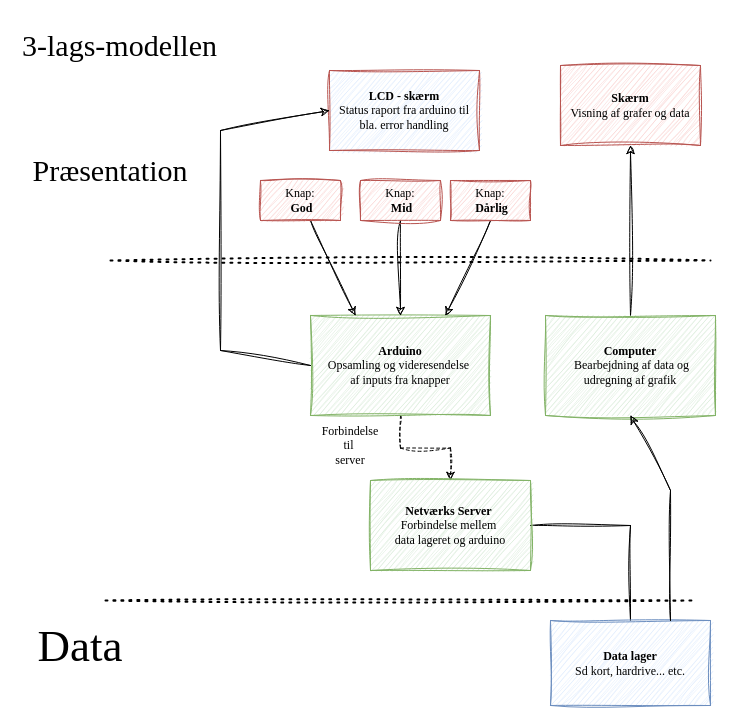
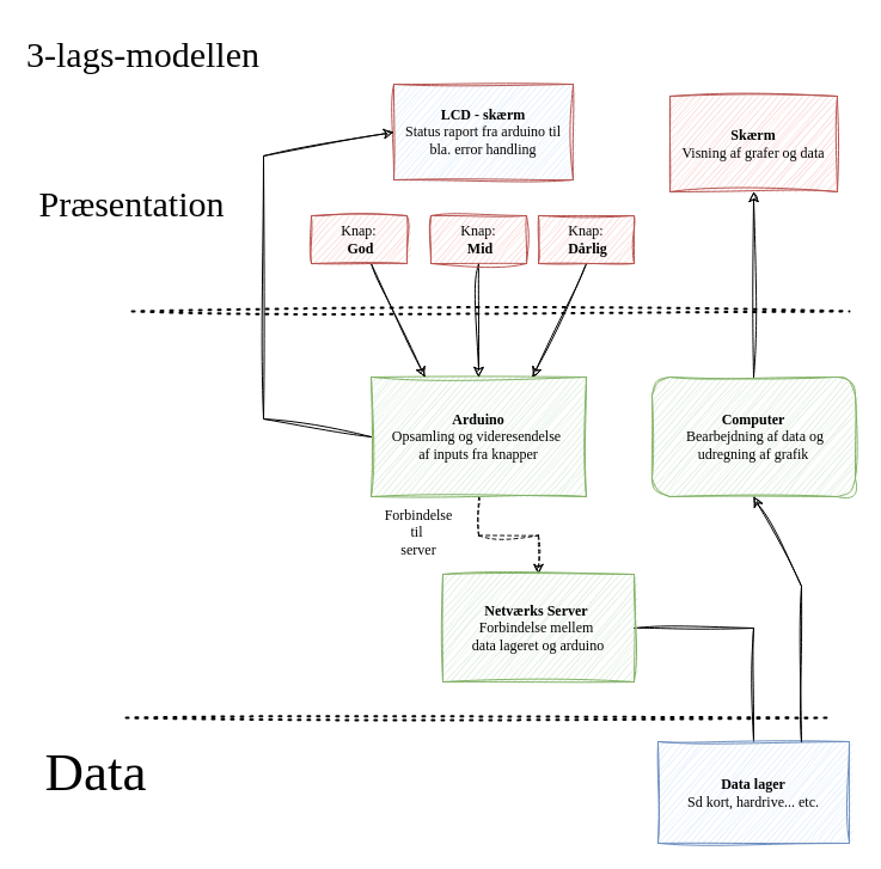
- <mxCell id="23" value="&lt;b&gt;Skærm&lt;/b&gt;&lt;div&gt;Visning af grafer og data&lt;/div&gt;" style="rounded=0;whiteSpace=wrap;html=1;sketch=1;curveFitting=1;jiggle=2;fontFamily=Single Day;fontSource=https%3A%2F%2Ffonts.googleapis.com%2Fcss%3Ffamily%3DSingle%2BDay;fillColor=#f8cecc;strokeColor=#b85450;" parent="1" vertex="1"><mxGeometry x="560" y="65" width="140" height="80" as="geometry" /></mxCell>
+ <mxCell id="23" value="&lt;b&gt;Skærm&lt;/b&gt;&lt;div&gt;Visning af grafer og data&lt;/div&gt;" style="rounded=0;whiteSpace=wrap;html=1;sketch=1;curveFitting=1;jiggle=2;fontFamily=Single Day;fontSource=https%3A%2F%2Ffonts.googleapis.com%2Fcss%3Ffamily%3DSingle%2BDay;fillColor=#f8cecc;strokeColor=#b85450;" parent="1" vertex="1"><mxGeometry x="560" y="80" width="140" height="80" as="geometry" /></mxCell>
- <mxCell id="21" value="&lt;b&gt;Computer&lt;/b&gt;&lt;div&gt;&amp;nbsp;Bearbejdning af data og udregning af grafik&lt;/div&gt;" style="rounded=0;whiteSpace=wrap;html=1;sketch=1;curveFitting=1;jiggle=2;fontFamily=Single Day;fontSource=https%3A%2F%2Ffonts.googleapis.com%2Fcss%3Ffamily%3DSingle%2BDay;fillColor=#d5e8d4;strokeColor=#82b366;" parent="1" vertex="1"><mxGeometry x="545" y="315" width="170" height="100" as="geometry" /></mxCell>
+ <mxCell id="21" value="&lt;b&gt;Computer&lt;/b&gt;&lt;div&gt;&amp;nbsp;Bearbejdning af data og udregning af grafik&lt;/div&gt;" style="whiteSpace=wrap;html=1;sketch=1;curveFitting=1;jiggle=2;fontFamily=Single Day;fontSource=https%3A%2F%2Ffonts.googleapis.com%2Fcss%3Ffamily%3DSingle%2BDay;fillColor=#d5e8d4;strokeColor=#82b366;rounded=1;" parent="1" vertex="1"><mxGeometry x="545" y="315" width="170" height="100" as="geometry" /></mxCell>
